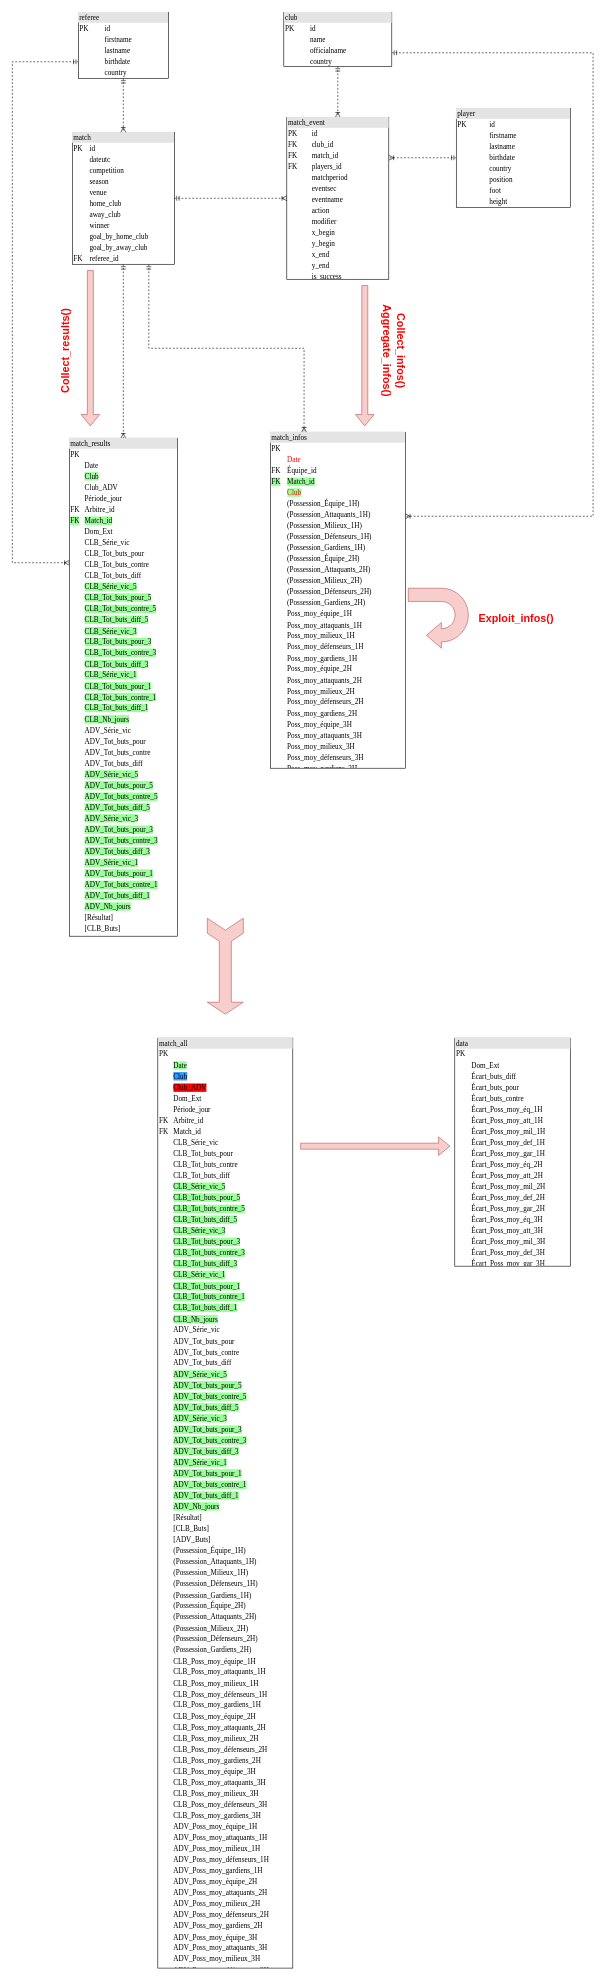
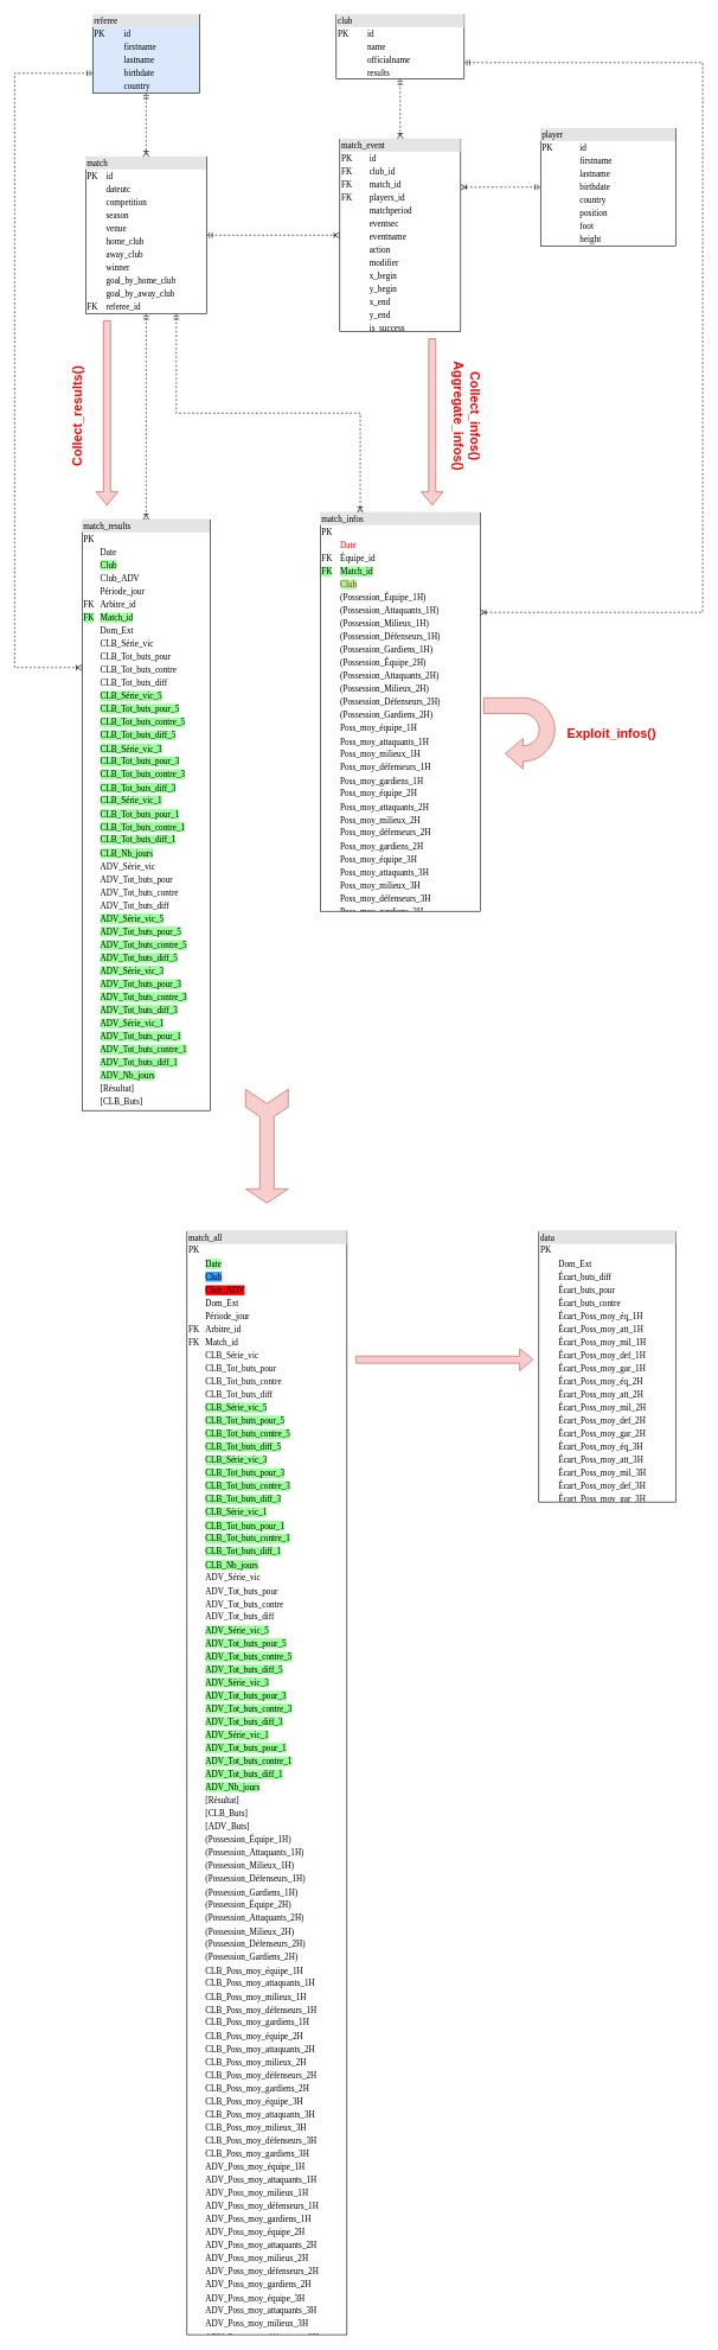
- <mxCell id="4" value="&lt;div style=&quot;box-sizing: border-box ; width: 100% ; background: #e4e4e4 ; padding: 2px&quot;&gt;club&lt;/div&gt;&lt;table style=&quot;width: 100% ; font-size: 1em&quot; cellpadding=&quot;2&quot; cellspacing=&quot;0&quot;&gt;&lt;tbody&gt;&lt;tr&gt;&lt;td&gt;PK&lt;/td&gt;&lt;td&gt;id&lt;/td&gt;&lt;/tr&gt;&lt;tr&gt;&lt;td&gt;&lt;br&gt;&lt;/td&gt;&lt;td&gt;name&lt;/td&gt;&lt;/tr&gt;&lt;tr&gt;&lt;td&gt;&lt;/td&gt;&lt;td&gt;officialname&lt;br&gt;&lt;/td&gt;&lt;/tr&gt;&lt;tr&gt;&lt;td&gt;&lt;br&gt;&lt;/td&gt;&lt;td&gt;country&lt;br&gt;&lt;/td&gt;&lt;/tr&gt;&lt;/tbody&gt;&lt;/table&gt;" style="verticalAlign=top;align=left;overflow=fill;html=1;rounded=0;shadow=0;comic=0;labelBackgroundColor=none;strokeWidth=1;fontFamily=Verdana;fontSize=12" parent="1" vertex="1"><mxGeometry x="472.5" y="20" width="180" height="90" as="geometry" /></mxCell>
+ <mxCell id="4" value="&lt;div style=&quot;box-sizing: border-box ; width: 100% ; background: #e4e4e4 ; padding: 2px&quot;&gt;club&lt;/div&gt;&lt;table style=&quot;width: 100% ; font-size: 1em&quot; cellpadding=&quot;2&quot; cellspacing=&quot;0&quot;&gt;&lt;tbody&gt;&lt;tr&gt;&lt;td&gt;PK&lt;/td&gt;&lt;td&gt;id&lt;/td&gt;&lt;/tr&gt;&lt;tr&gt;&lt;td&gt;&lt;br&gt;&lt;/td&gt;&lt;td&gt;name&lt;/td&gt;&lt;/tr&gt;&lt;tr&gt;&lt;td&gt;&lt;/td&gt;&lt;td&gt;officialname&lt;br&gt;&lt;/td&gt;&lt;/tr&gt;&lt;tr&gt;&lt;td&gt;&lt;br&gt;&lt;/td&gt;&lt;td&gt;results&lt;br&gt;&lt;/td&gt;&lt;/tr&gt;&lt;/tbody&gt;&lt;/table&gt;" style="verticalAlign=top;align=left;overflow=fill;html=1;rounded=0;shadow=0;comic=0;labelBackgroundColor=none;strokeWidth=1;fontFamily=Verdana;fontSize=12" parent="1" vertex="1"><mxGeometry x="472.5" y="20" width="180" height="90" as="geometry" /></mxCell>
- <mxCell id="14" value="&lt;div style=&quot;box-sizing: border-box ; width: 100% ; background: #e4e4e4 ; padding: 2px&quot;&gt;referee&lt;/div&gt;&lt;table style=&quot;width: 100% ; font-size: 1em&quot; cellpadding=&quot;2&quot; cellspacing=&quot;0&quot;&gt;&lt;tbody&gt;&lt;tr&gt;&lt;td&gt;PK&lt;/td&gt;&lt;td&gt;id&lt;/td&gt;&lt;/tr&gt;&lt;tr&gt;&lt;td&gt;&lt;br&gt;&lt;/td&gt;&lt;td&gt;firstname&lt;/td&gt;&lt;/tr&gt;&lt;tr&gt;&lt;td&gt;&lt;/td&gt;&lt;td&gt;lastname&lt;br&gt;&lt;/td&gt;&lt;/tr&gt;&lt;tr&gt;&lt;td&gt;&lt;br&gt;&lt;/td&gt;&lt;td&gt;birthdate&lt;br&gt;&lt;/td&gt;&lt;/tr&gt;&lt;tr&gt;&lt;td&gt;&lt;br&gt;&lt;/td&gt;&lt;td&gt;country&lt;br&gt;&lt;/td&gt;&lt;/tr&gt;&lt;/tbody&gt;&lt;/table&gt;" style="verticalAlign=top;align=left;overflow=fill;html=1;rounded=0;shadow=0;comic=0;labelBackgroundColor=none;strokeWidth=1;fontFamily=Verdana;fontSize=12" parent="1" vertex="1"><mxGeometry x="130" y="20" width="150" height="110" as="geometry" /></mxCell>
+ <mxCell id="14" value="&lt;div style=&quot;box-sizing: border-box ; width: 100% ; background: #e4e4e4 ; padding: 2px&quot;&gt;referee&lt;/div&gt;&lt;table style=&quot;width: 100% ; font-size: 1em&quot; cellpadding=&quot;2&quot; cellspacing=&quot;0&quot;&gt;&lt;tbody&gt;&lt;tr&gt;&lt;td&gt;PK&lt;/td&gt;&lt;td&gt;id&lt;/td&gt;&lt;/tr&gt;&lt;tr&gt;&lt;td&gt;&lt;br&gt;&lt;/td&gt;&lt;td&gt;firstname&lt;/td&gt;&lt;/tr&gt;&lt;tr&gt;&lt;td&gt;&lt;/td&gt;&lt;td&gt;lastname&lt;br&gt;&lt;/td&gt;&lt;/tr&gt;&lt;tr&gt;&lt;td&gt;&lt;br&gt;&lt;/td&gt;&lt;td&gt;birthdate&lt;br&gt;&lt;/td&gt;&lt;/tr&gt;&lt;tr&gt;&lt;td&gt;&lt;br&gt;&lt;/td&gt;&lt;td&gt;country&lt;br&gt;&lt;/td&gt;&lt;/tr&gt;&lt;/tbody&gt;&lt;/table&gt;" style="verticalAlign=top;align=left;overflow=fill;html=1;rounded=0;shadow=0;comic=0;labelBackgroundColor=none;strokeWidth=1;fontFamily=Verdana;fontSize=12;fillColor=#dae8fc;" parent="1" vertex="1"><mxGeometry x="130" y="20" width="150" height="110" as="geometry" /></mxCell>
